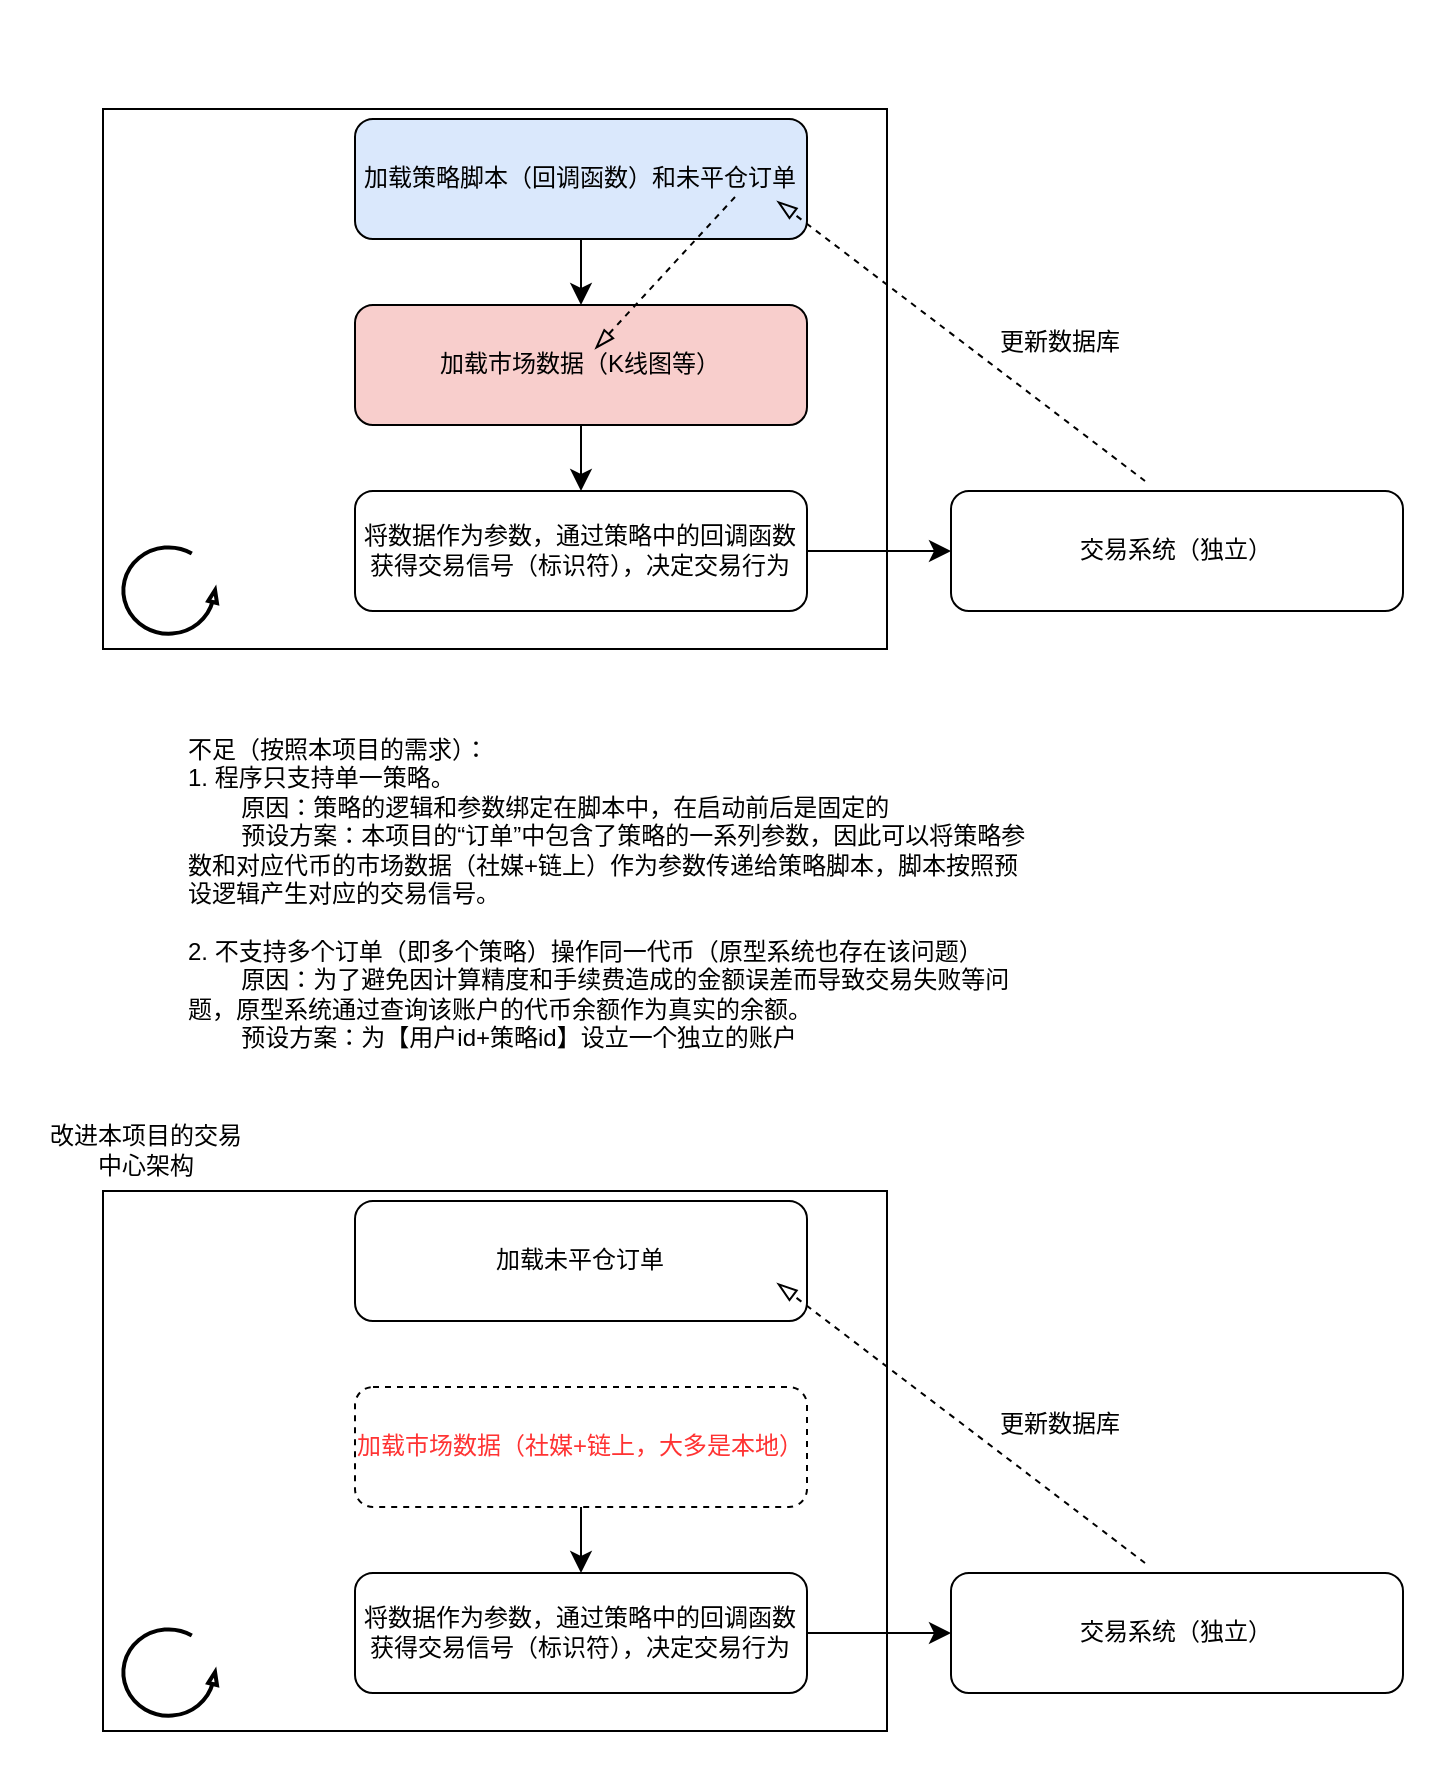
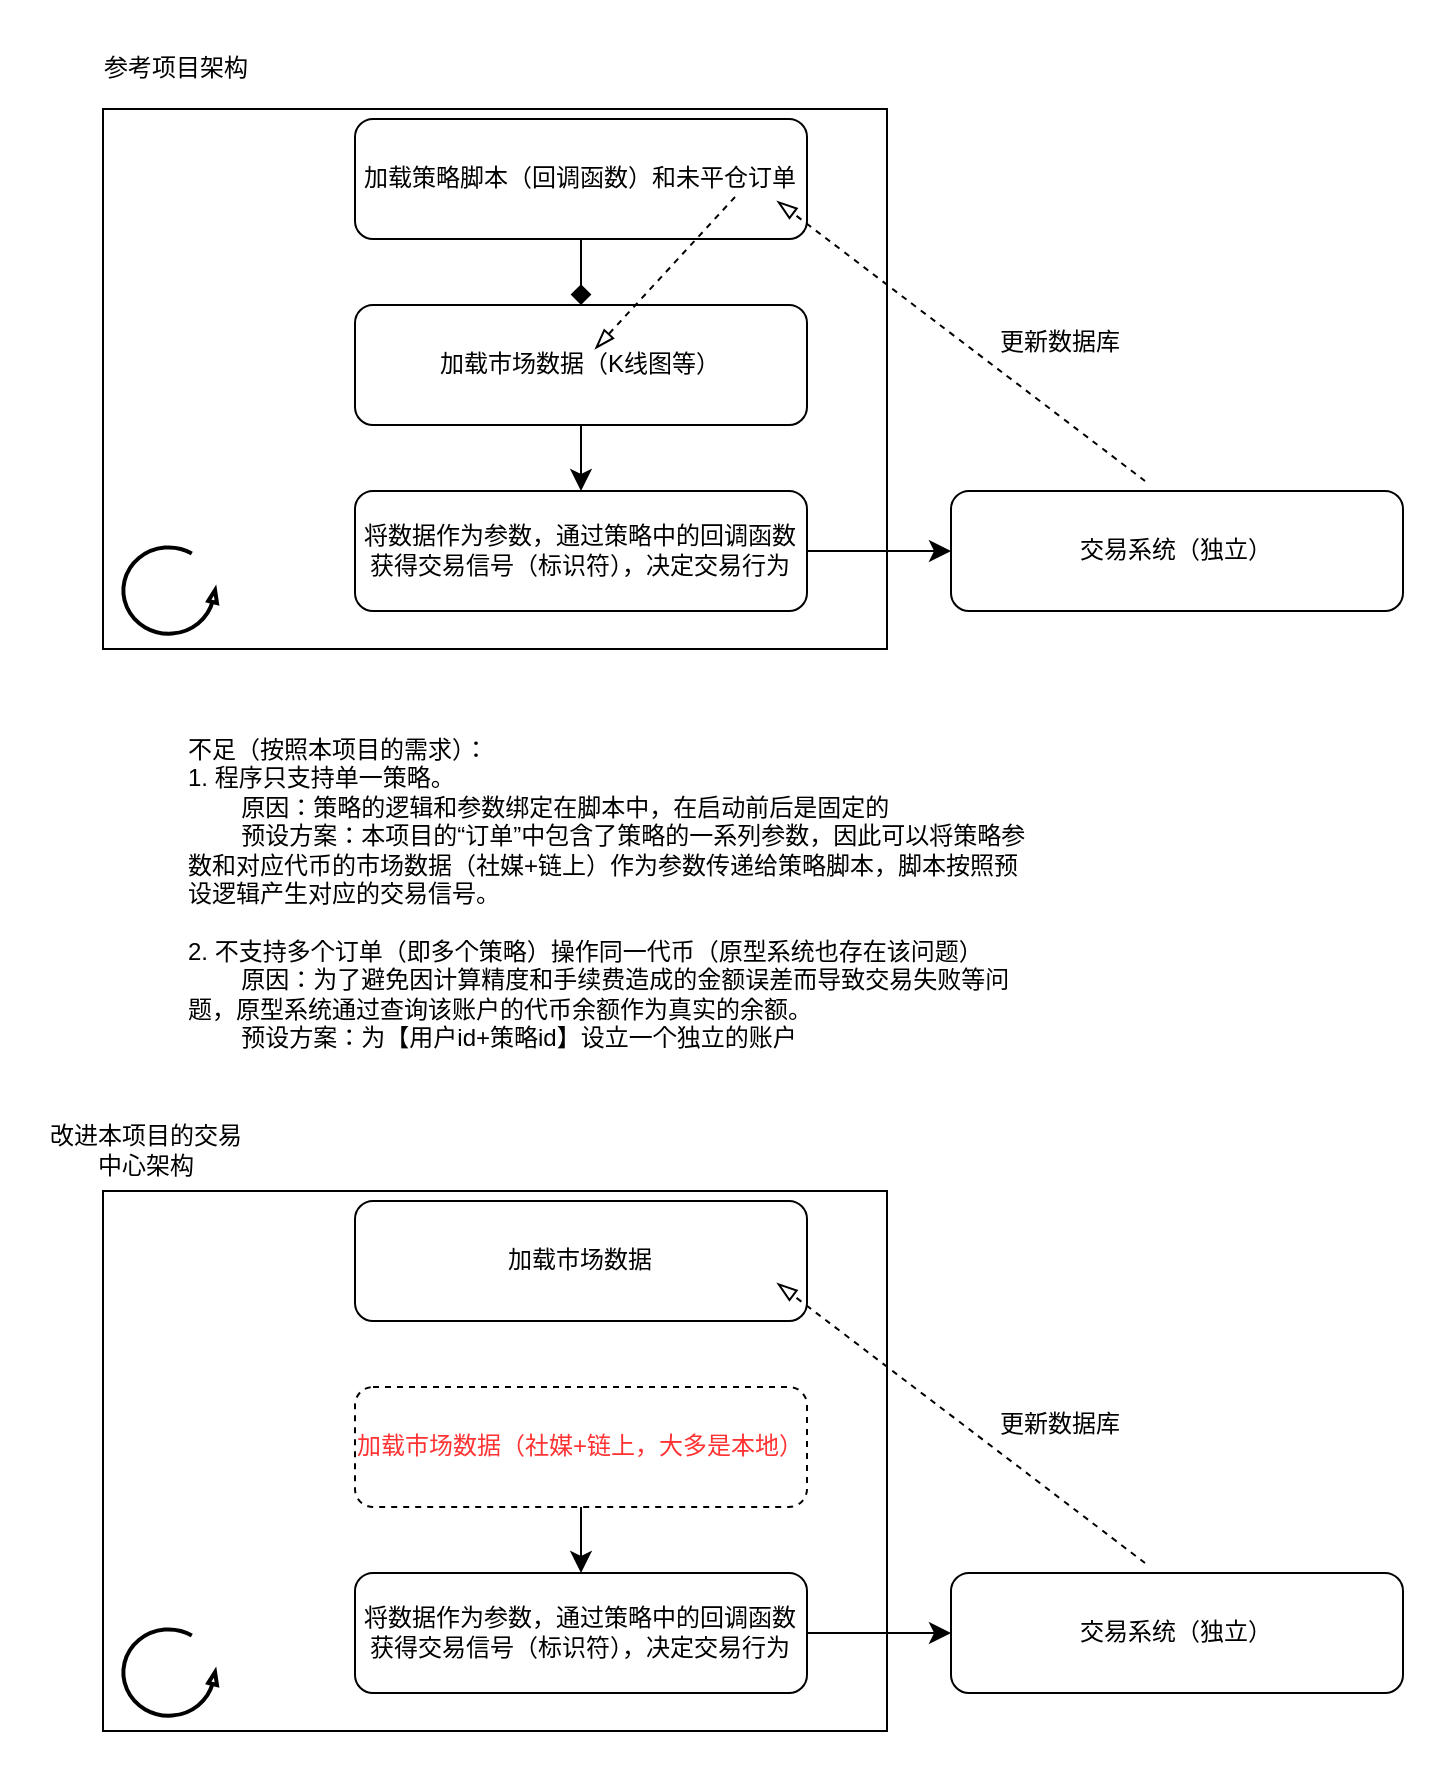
+ <mxCell id="3" value="参考项目架构" style="text;html=1;align=center;verticalAlign=middle;whiteSpace=wrap;rounded=0;" vertex="1" parent="1"><mxGeometry x="35" y="20" width="106" height="28" as="geometry" /></mxCell>
- <mxCell id="5" value="加载策略脚本（回调函数）和未平仓订单" style="rounded=1;whiteSpace=wrap;html=1;fillColor=#dae8fc;" vertex="1" parent="1"><mxGeometry x="177" y="59" width="226" height="60" as="geometry" /></mxCell>
+ <mxCell id="5" value="加载策略脚本（回调函数）和未平仓订单" style="rounded=1;whiteSpace=wrap;html=1;" vertex="1" parent="1"><mxGeometry x="177" y="59" width="226" height="60" as="geometry" /></mxCell>
- <mxCell id="4" style="edgeStyle=none;curved=1;rounded=0;orthogonalLoop=1;jettySize=auto;html=1;exitX=0.5;exitY=1;exitDx=0;exitDy=0;fontSize=12;startSize=8;endSize=8;" edge="1" parent="1" source="5" target="7"><mxGeometry relative="1" as="geometry" /></mxCell>
+ <mxCell id="4" style="edgeStyle=none;curved=1;rounded=0;orthogonalLoop=1;jettySize=auto;html=1;exitX=0.5;exitY=1;exitDx=0;exitDy=0;fontSize=12;startSize=8;endSize=8;endArrow=diamond;" edge="1" parent="1" source="5" target="7"><mxGeometry relative="1" as="geometry" /></mxCell>
- <mxCell id="7" value="加载市场数据（K线图等）" style="rounded=1;whiteSpace=wrap;html=1;fillColor=#f8cecc;" vertex="1" parent="1"><mxGeometry x="177" y="152" width="226" height="60" as="geometry" /></mxCell>
+ <mxCell id="7" value="加载市场数据（K线图等）" style="rounded=1;whiteSpace=wrap;html=1;" vertex="1" parent="1"><mxGeometry x="177" y="152" width="226" height="60" as="geometry" /></mxCell>
- <mxCell id="18" value="加载未平仓订单" style="rounded=1;whiteSpace=wrap;html=1;" vertex="1" parent="1"><mxGeometry x="177" y="600" width="226" height="60" as="geometry" /></mxCell>
+ <mxCell id="18" value="加载市场数据" style="rounded=1;whiteSpace=wrap;html=1;" vertex="1" parent="1"><mxGeometry x="177" y="600" width="226" height="60" as="geometry" /></mxCell>
